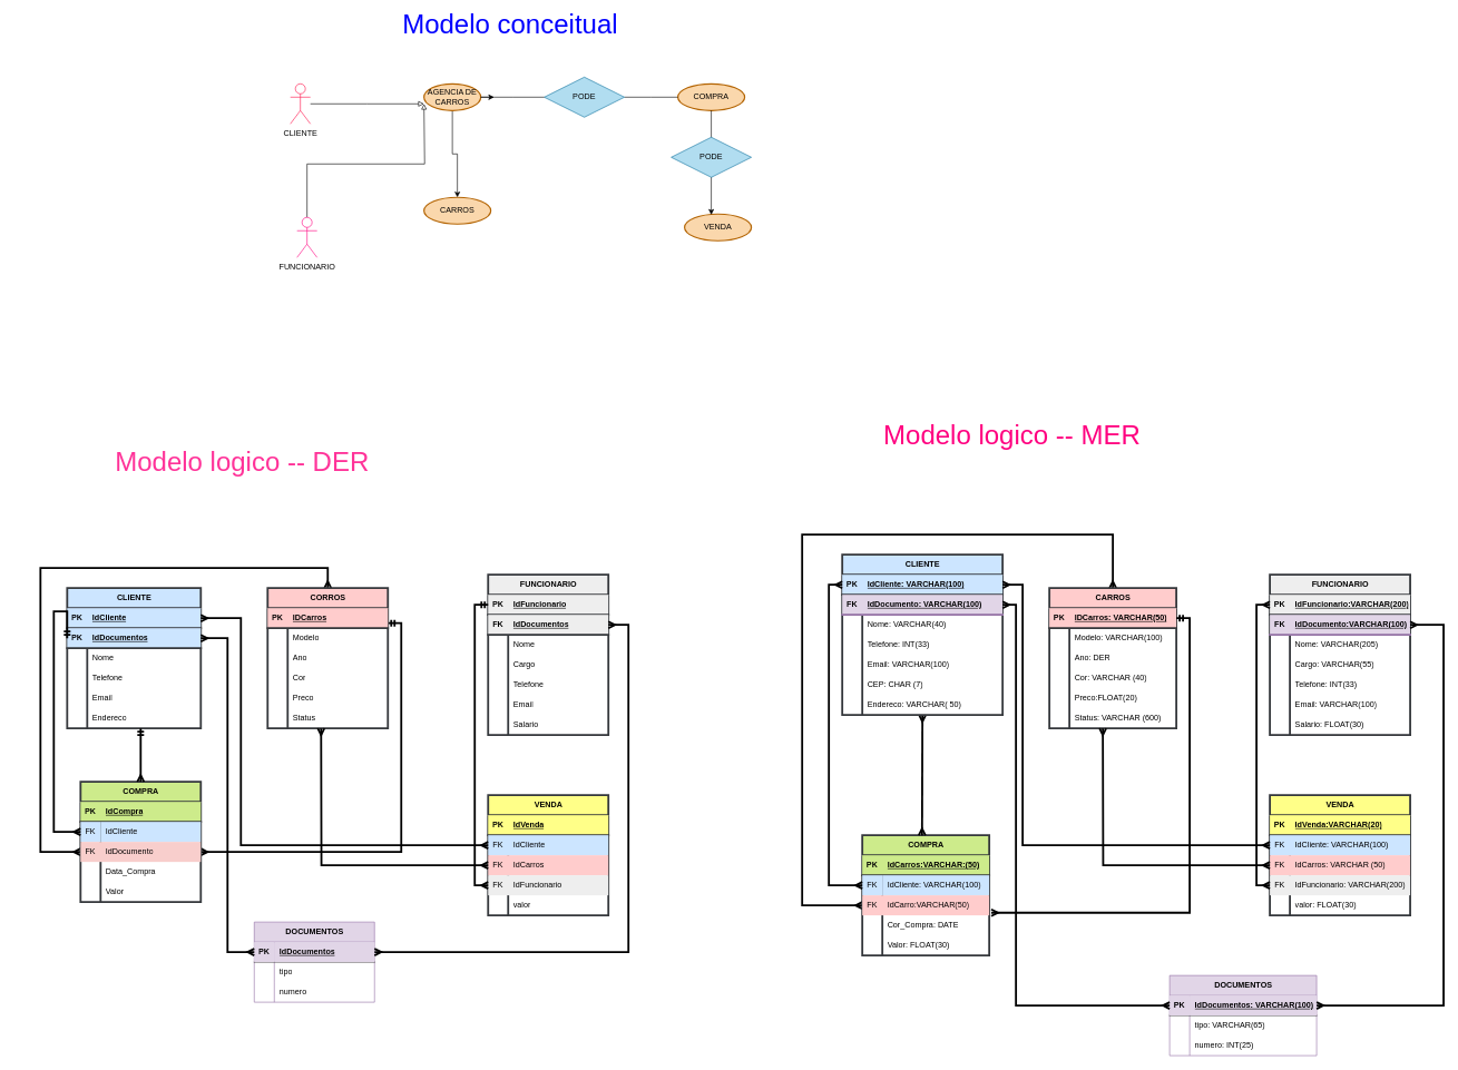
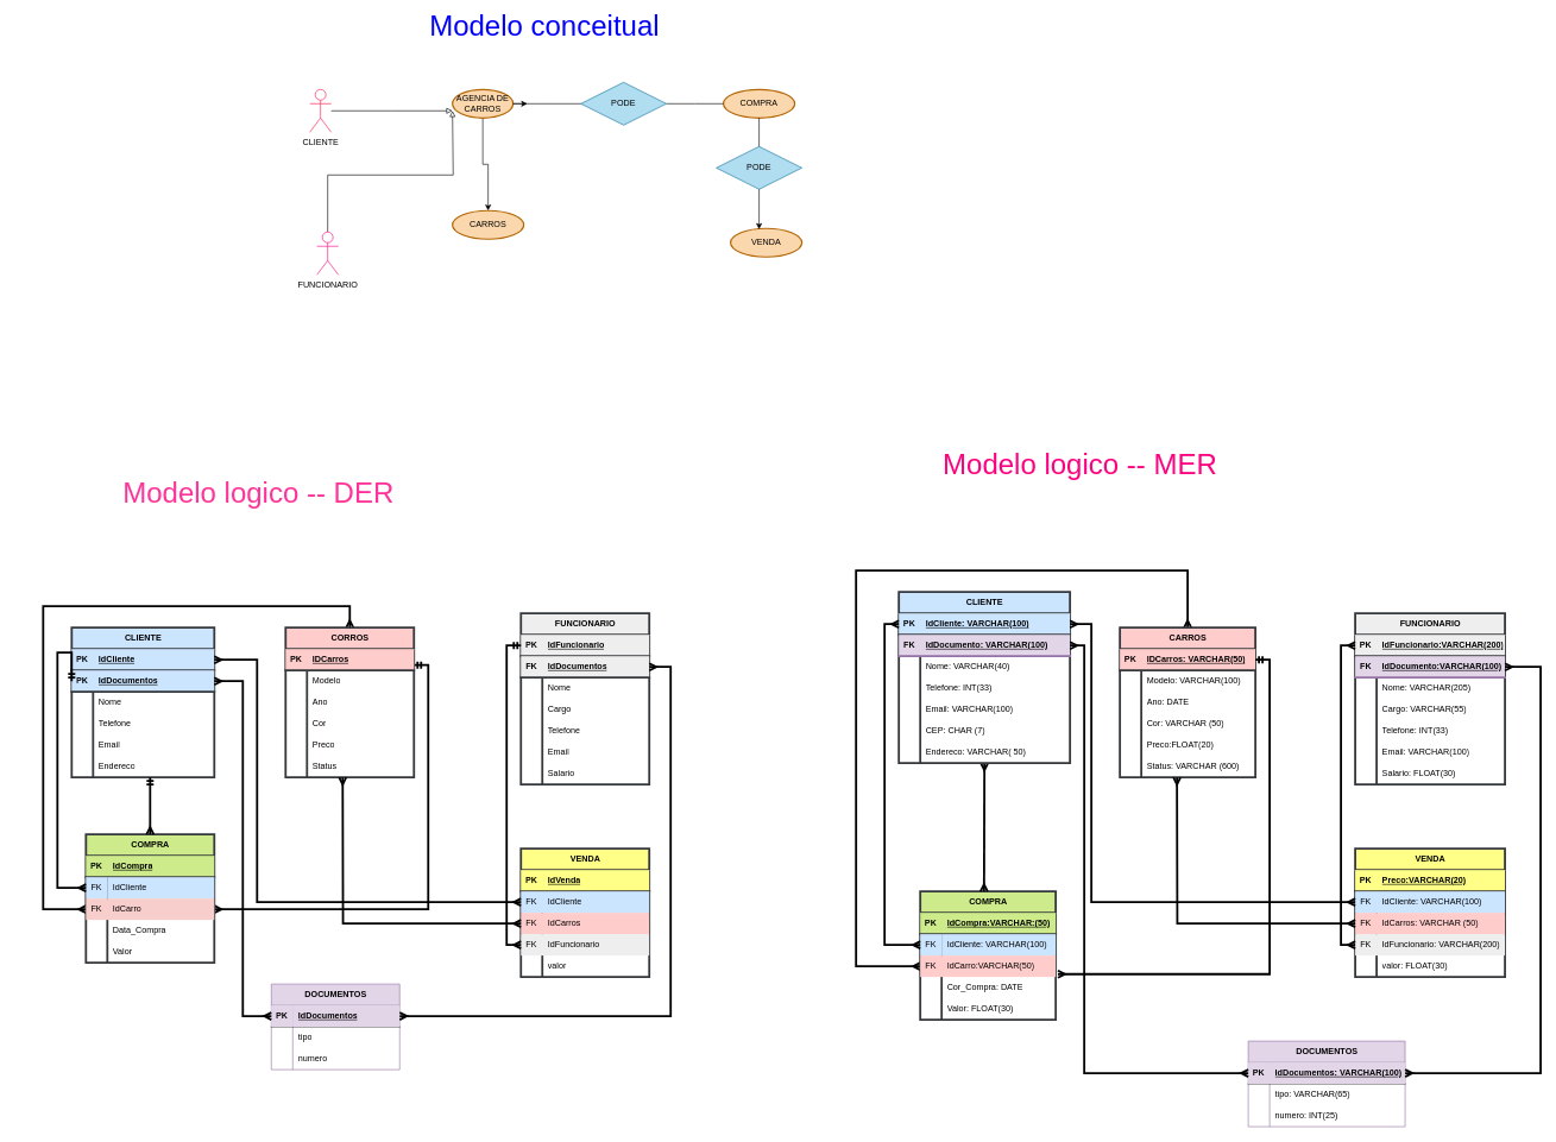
- <mxCell id="145" value="Ano: DER" style="shape=partialRectangle;connectable=0;fillColor=none;top=0;left=0;bottom=0;right=0;align=left;spacingLeft=6;overflow=hidden;whiteSpace=wrap;html=1;strokeWidth=3;" parent="143" vertex="1"><mxGeometry x="30" width="160" height="30" as="geometry"><mxRectangle width="160" height="30" as="alternateBounds" /></mxGeometry></mxCell>
+ <mxCell id="145" value="Ano: DATE" style="shape=partialRectangle;connectable=0;fillColor=none;top=0;left=0;bottom=0;right=0;align=left;spacingLeft=6;overflow=hidden;whiteSpace=wrap;html=1;strokeWidth=3;" parent="143" vertex="1"><mxGeometry x="30" width="160" height="30" as="geometry"><mxRectangle width="160" height="30" as="alternateBounds" /></mxGeometry></mxCell>
- <mxCell id="148" value="Cor: VARCHAR (40)" style="shape=partialRectangle;connectable=0;fillColor=none;top=0;left=0;bottom=0;right=0;align=left;spacingLeft=6;overflow=hidden;whiteSpace=wrap;html=1;strokeWidth=3;" parent="146" vertex="1"><mxGeometry x="30" width="160" height="30" as="geometry"><mxRectangle width="160" height="30" as="alternateBounds" /></mxGeometry></mxCell>
+ <mxCell id="148" value="Cor: VARCHAR (50)" style="shape=partialRectangle;connectable=0;fillColor=none;top=0;left=0;bottom=0;right=0;align=left;spacingLeft=6;overflow=hidden;whiteSpace=wrap;html=1;strokeWidth=3;" parent="146" vertex="1"><mxGeometry x="30" width="160" height="30" as="geometry"><mxRectangle width="160" height="30" as="alternateBounds" /></mxGeometry></mxCell>
- <mxCell id="196" value="IdVenda:VARCHAR(20)" style="shape=partialRectangle;connectable=0;fillColor=none;top=0;left=0;bottom=0;right=0;align=left;spacingLeft=6;fontStyle=5;overflow=hidden;whiteSpace=wrap;html=1;strokeWidth=3;" parent="194" vertex="1"><mxGeometry x="30" width="180" height="30" as="geometry"><mxRectangle width="180" height="30" as="alternateBounds" /></mxGeometry></mxCell>
+ <mxCell id="196" value="Preco:VARCHAR(20)" style="shape=partialRectangle;connectable=0;fillColor=none;top=0;left=0;bottom=0;right=0;align=left;spacingLeft=6;fontStyle=5;overflow=hidden;whiteSpace=wrap;html=1;strokeWidth=3;" parent="194" vertex="1"><mxGeometry x="30" width="180" height="30" as="geometry"><mxRectangle width="180" height="30" as="alternateBounds" /></mxGeometry></mxCell>
- <mxCell id="56" value="IdDocumento" style="shape=partialRectangle;connectable=0;fillColor=none;top=0;left=0;bottom=0;right=0;align=left;spacingLeft=6;overflow=hidden;whiteSpace=wrap;html=1;strokeWidth=3;" parent="54" vertex="1"><mxGeometry x="30" width="150" height="30" as="geometry"><mxRectangle width="150" height="30" as="alternateBounds" /></mxGeometry></mxCell>
+ <mxCell id="56" value="IdCarro" style="shape=partialRectangle;connectable=0;fillColor=none;top=0;left=0;bottom=0;right=0;align=left;spacingLeft=6;overflow=hidden;whiteSpace=wrap;html=1;strokeWidth=3;" parent="54" vertex="1"><mxGeometry x="30" width="150" height="30" as="geometry"><mxRectangle width="150" height="30" as="alternateBounds" /></mxGeometry></mxCell>
- <mxCell id="180" value="IdCarros:VARCHAR:(50)" style="shape=partialRectangle;connectable=0;fillColor=none;top=0;left=0;bottom=0;right=0;align=left;spacingLeft=6;fontStyle=5;overflow=hidden;whiteSpace=wrap;html=1;strokeWidth=3;" parent="178" vertex="1"><mxGeometry x="30" width="160" height="30" as="geometry"><mxRectangle width="160" height="30" as="alternateBounds" /></mxGeometry></mxCell>
+ <mxCell id="180" value="IdCompra:VARCHAR:(50)" style="shape=partialRectangle;connectable=0;fillColor=none;top=0;left=0;bottom=0;right=0;align=left;spacingLeft=6;fontStyle=5;overflow=hidden;whiteSpace=wrap;html=1;strokeWidth=3;" parent="178" vertex="1"><mxGeometry x="30" width="160" height="30" as="geometry"><mxRectangle width="160" height="30" as="alternateBounds" /></mxGeometry></mxCell>
